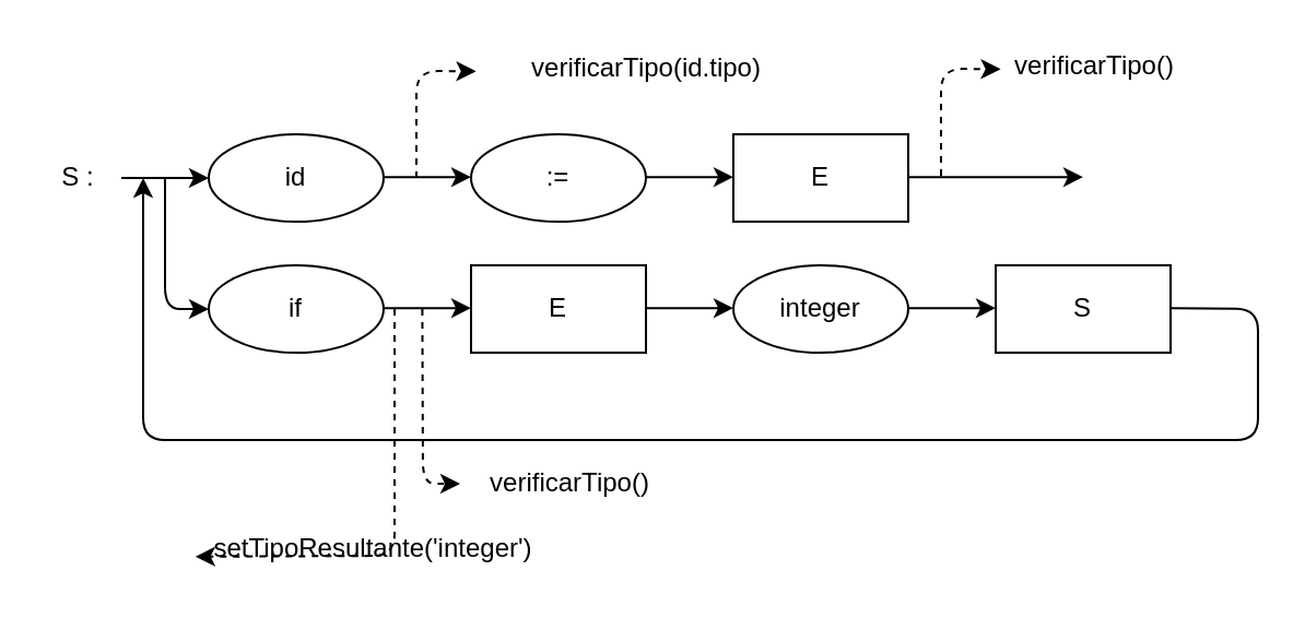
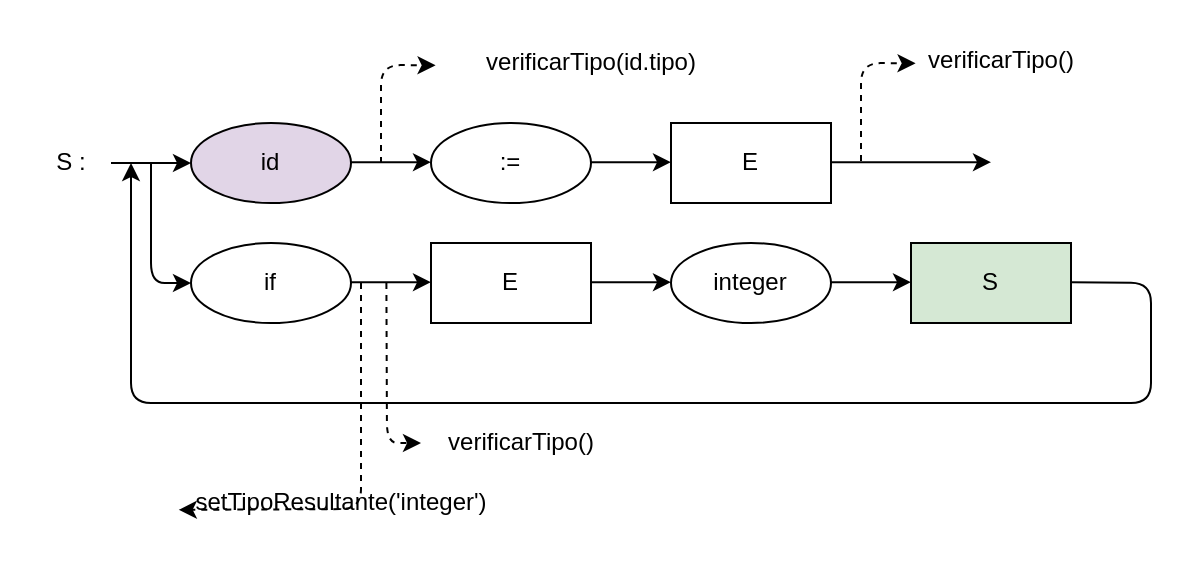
- <mxCell id="4" value="id" style="ellipse;whiteSpace=wrap;html=1;" parent="1" vertex="1"><mxGeometry x="95" y="61" width="80" height="40" as="geometry" /></mxCell>
+ <mxCell id="4" value="id" style="ellipse;whiteSpace=wrap;html=1;fillColor=#e1d5e7;" parent="1" vertex="1"><mxGeometry x="95" y="61" width="80" height="40" as="geometry" /></mxCell>
- <mxCell id="16" value="S" style="rounded=0;whiteSpace=wrap;html=1;" parent="1" vertex="1"><mxGeometry x="455" y="121" width="80" height="40" as="geometry" /></mxCell>
+ <mxCell id="16" value="S" style="rounded=0;whiteSpace=wrap;html=1;fillColor=#d5e8d4;" parent="1" vertex="1"><mxGeometry x="455" y="121" width="80" height="40" as="geometry" /></mxCell>
